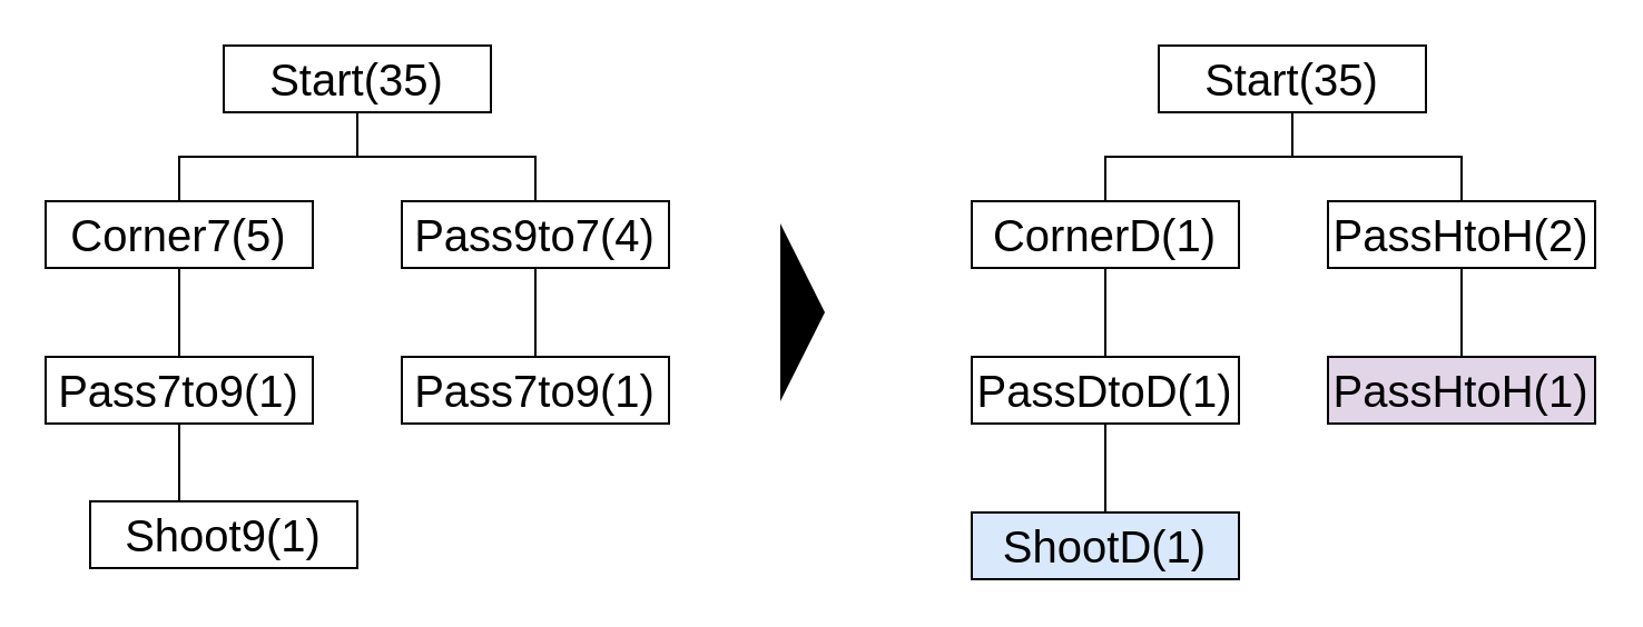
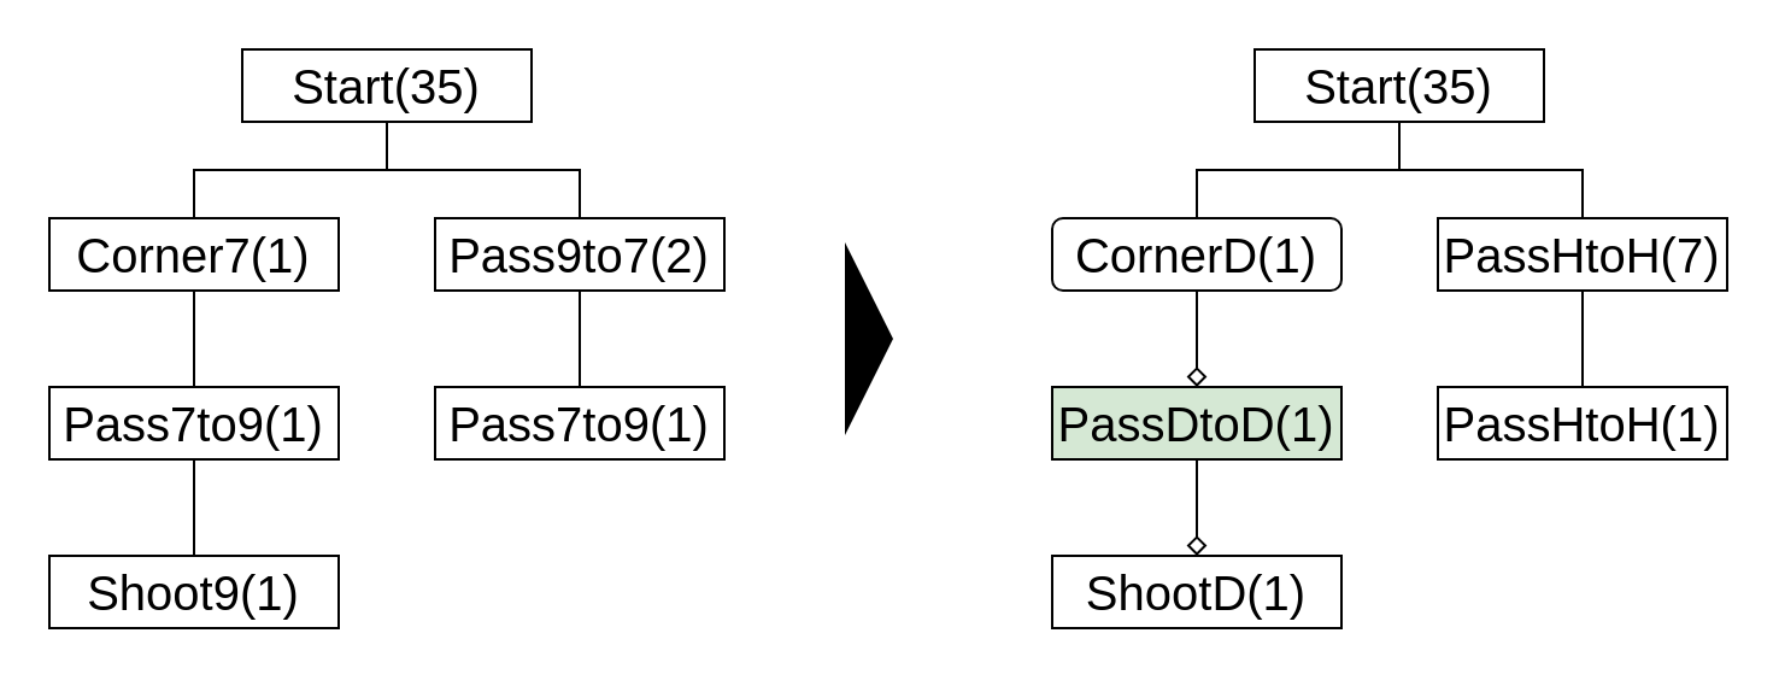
- <mxCell id="4" value="&lt;span style=&quot;font-size: 20px;&quot;&gt;Corner7(5)&lt;/span&gt;" style="rounded=0;whiteSpace=wrap;html=1;" vertex="1" parent="1"><mxGeometry x="20" y="90" width="120" height="30" as="geometry" /></mxCell>
+ <mxCell id="4" value="&lt;span style=&quot;font-size: 20px;&quot;&gt;Corner7(1)&lt;/span&gt;" style="rounded=0;whiteSpace=wrap;html=1;" vertex="1" parent="1"><mxGeometry x="20" y="90" width="120" height="30" as="geometry" /></mxCell>
- <mxCell id="10" value="&lt;font style=&quot;font-size: 20px;&quot;&gt;Pass9to7(4)&lt;/font&gt;" style="rounded=0;whiteSpace=wrap;html=1;" vertex="1" parent="1"><mxGeometry x="180" y="90" width="120" height="30" as="geometry" /></mxCell>
+ <mxCell id="10" value="&lt;font style=&quot;font-size: 20px;&quot;&gt;Pass9to7(2)&lt;/font&gt;" style="rounded=0;whiteSpace=wrap;html=1;" vertex="1" parent="1"><mxGeometry x="180" y="90" width="120" height="30" as="geometry" /></mxCell>
- <mxCell id="15" value="&lt;span style=&quot;font-size: 20px;&quot;&gt;CornerD(1)&lt;/span&gt;" style="rounded=0;whiteSpace=wrap;html=1;" vertex="1" parent="1"><mxGeometry x="436" y="90" width="120" height="30" as="geometry" /></mxCell>
+ <mxCell id="15" value="&lt;span style=&quot;font-size: 20px;&quot;&gt;CornerD(1)&lt;/span&gt;" style="whiteSpace=wrap;html=1;rounded=1;" vertex="1" parent="1"><mxGeometry x="436" y="90" width="120" height="30" as="geometry" /></mxCell>
- <mxCell id="21" value="&lt;font style=&quot;font-size: 20px;&quot;&gt;PassHtoH(2)&lt;/font&gt;" style="rounded=0;whiteSpace=wrap;html=1;" vertex="1" parent="1"><mxGeometry x="596" y="90" width="120" height="30" as="geometry" /></mxCell>
+ <mxCell id="21" value="&lt;font style=&quot;font-size: 20px;&quot;&gt;PassHtoH(7)&lt;/font&gt;" style="rounded=0;whiteSpace=wrap;html=1;" vertex="1" parent="1"><mxGeometry x="596" y="90" width="120" height="30" as="geometry" /></mxCell>
- <mxCell id="17" style="edgeStyle=orthogonalEdgeStyle;rounded=0;orthogonalLoop=1;jettySize=auto;html=1;exitX=0.5;exitY=1;exitDx=0;exitDy=0;entryX=0.5;entryY=0;entryDx=0;entryDy=0;fontSize=20;endArrow=none;endFill=0;" edge="1" parent="1" source="15" target="16"><mxGeometry relative="1" as="geometry"><mxPoint x="500" y="100" as="sourcePoint" /><mxPoint x="580" y="60" as="targetPoint" /><Array as="points"><mxPoint x="496" y="120" /><mxPoint x="496" y="160" /></Array></mxGeometry></mxCell>
+ <mxCell id="17" style="edgeStyle=orthogonalEdgeStyle;rounded=0;orthogonalLoop=1;jettySize=auto;html=1;exitX=0.5;exitY=1;exitDx=0;exitDy=0;entryX=0.5;entryY=0;entryDx=0;entryDy=0;fontSize=20;endArrow=diamond;endFill=0;" edge="1" parent="1" source="15" target="16"><mxGeometry relative="1" as="geometry"><mxPoint x="500" y="100" as="sourcePoint" /><mxPoint x="580" y="60" as="targetPoint" /><Array as="points"><mxPoint x="496" y="120" /><mxPoint x="496" y="160" /></Array></mxGeometry></mxCell>
- <mxCell id="16" value="&lt;font style=&quot;font-size: 20px;&quot;&gt;PassDtoD(1)&lt;/font&gt;" style="rounded=0;whiteSpace=wrap;html=1;" vertex="1" parent="1"><mxGeometry x="436" y="160" width="120" height="30" as="geometry" /></mxCell>
+ <mxCell id="16" value="&lt;font style=&quot;font-size: 20px;&quot;&gt;PassDtoD(1)&lt;/font&gt;" style="rounded=0;whiteSpace=wrap;html=1;fillColor=#d5e8d4;" vertex="1" parent="1"><mxGeometry x="436" y="160" width="120" height="30" as="geometry" /></mxCell>
- <mxCell id="22" value="&lt;font style=&quot;font-size: 20px;&quot;&gt;PassHtoH(1)&lt;/font&gt;" style="rounded=0;whiteSpace=wrap;html=1;fillColor=#e1d5e7;" vertex="1" parent="1"><mxGeometry x="596" y="160" width="120" height="30" as="geometry" /></mxCell>
+ <mxCell id="22" value="&lt;font style=&quot;font-size: 20px;&quot;&gt;PassHtoH(1)&lt;/font&gt;" style="rounded=0;whiteSpace=wrap;html=1;" vertex="1" parent="1"><mxGeometry x="596" y="160" width="120" height="30" as="geometry" /></mxCell>
- <mxCell id="19" style="edgeStyle=orthogonalEdgeStyle;rounded=0;orthogonalLoop=1;jettySize=auto;html=1;exitX=0.5;exitY=1;exitDx=0;exitDy=0;fontSize=20;endArrow=none;endFill=0;entryX=0.5;entryY=0;entryDx=0;entryDy=0;" edge="1" parent="1" source="16" target="18"><mxGeometry relative="1" as="geometry"><mxPoint x="489.5" y="190" as="sourcePoint" /><mxPoint x="490" y="220" as="targetPoint" /><Array as="points" /></mxGeometry></mxCell>
+ <mxCell id="19" style="edgeStyle=orthogonalEdgeStyle;rounded=0;orthogonalLoop=1;jettySize=auto;html=1;exitX=0.5;exitY=1;exitDx=0;exitDy=0;fontSize=20;endArrow=diamond;endFill=0;entryX=0.5;entryY=0;entryDx=0;entryDy=0;" edge="1" parent="1" source="16" target="18"><mxGeometry relative="1" as="geometry"><mxPoint x="489.5" y="190" as="sourcePoint" /><mxPoint x="490" y="220" as="targetPoint" /><Array as="points" /></mxGeometry></mxCell>
- <mxCell id="7" value="&lt;font style=&quot;font-size: 20px;&quot;&gt;Shoot9(1)&lt;/font&gt;" style="rounded=0;whiteSpace=wrap;html=1;" vertex="1" parent="1"><mxGeometry x="40" y="225" width="120" height="30" as="geometry" /></mxCell>
+ <mxCell id="7" value="&lt;font style=&quot;font-size: 20px;&quot;&gt;Shoot9(1)&lt;/font&gt;" style="rounded=0;whiteSpace=wrap;html=1;" vertex="1" parent="1"><mxGeometry x="20" y="230" width="120" height="30" as="geometry" /></mxCell>
- <mxCell id="18" value="&lt;font style=&quot;font-size: 20px;&quot;&gt;ShootD(1)&lt;/font&gt;" style="rounded=0;whiteSpace=wrap;html=1;fillColor=#dae8fc;" vertex="1" parent="1"><mxGeometry x="436" y="230" width="120" height="30" as="geometry" /></mxCell>
+ <mxCell id="18" value="&lt;font style=&quot;font-size: 20px;&quot;&gt;ShootD(1)&lt;/font&gt;" style="rounded=0;whiteSpace=wrap;html=1;" vertex="1" parent="1"><mxGeometry x="436" y="230" width="120" height="30" as="geometry" /></mxCell>
